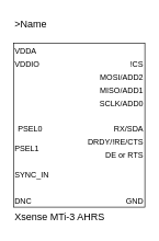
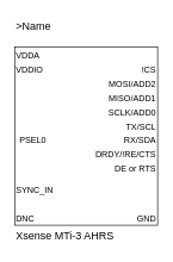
+ <mxCell id="16" value="&lt;span style=&quot;font-size: 12px;&quot;&gt;TX/SCL&lt;/span&gt;" style="text;html=1;strokeColor=none;fillColor=none;align=right;verticalAlign=middle;whiteSpace=wrap;rounded=0;fontSize=15;" vertex="1" parent="1"><mxGeometry x="150" y="165" width="70" height="20" as="geometry" /></mxCell>
- <mxCell id="9" value="&lt;font style=&quot;font-size: 12px;&quot;&gt;PSEL1&lt;br&gt;&lt;/font&gt;" style="text;html=1;strokeColor=none;fillColor=none;align=left;verticalAlign=middle;whiteSpace=wrap;rounded=0;fontSize=15;" vertex="1" parent="1"><mxGeometry x="20" y="215" width="60" height="20" as="geometry" /></mxCell>
